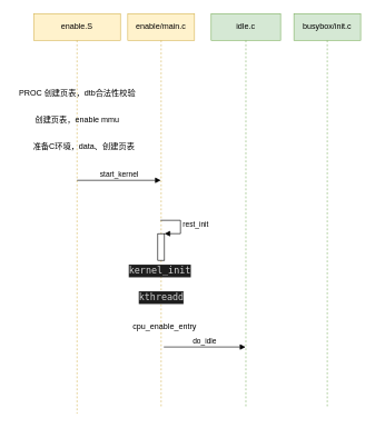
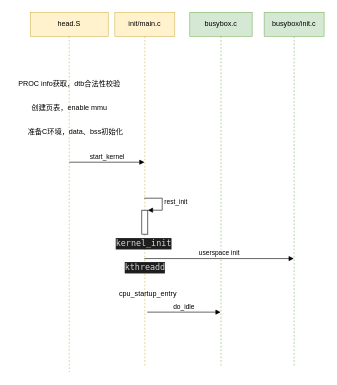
- <mxCell id="7" value="enable.S" style="shape=umlLifeline;perimeter=lifelinePerimeter;whiteSpace=wrap;html=1;container=1;collapsible=0;recursiveResize=0;outlineConnect=0;fillColor=#fff2cc;strokeColor=#d6b656;" parent="1" vertex="1"><mxGeometry x="50" y="20" width="130" height="600" as="geometry" /></mxCell>
+ <mxCell id="7" value="head.S" style="shape=umlLifeline;perimeter=lifelinePerimeter;whiteSpace=wrap;html=1;container=1;collapsible=0;recursiveResize=0;outlineConnect=0;fillColor=#fff2cc;strokeColor=#d6b656;" parent="1" vertex="1"><mxGeometry x="50" y="20" width="130" height="600" as="geometry" /></mxCell>
- <mxCell id="2" value="enable/main.c" style="shape=umlLifeline;perimeter=lifelinePerimeter;whiteSpace=wrap;html=1;container=1;collapsible=0;recursiveResize=0;outlineConnect=0;fillColor=#fff2cc;strokeColor=#d6b656;" parent="1" vertex="1"><mxGeometry x="191" y="20" width="100" height="590" as="geometry" /></mxCell>
+ <mxCell id="2" value="init/main.c" style="shape=umlLifeline;perimeter=lifelinePerimeter;whiteSpace=wrap;html=1;container=1;collapsible=0;recursiveResize=0;outlineConnect=0;fillColor=#fff2cc;strokeColor=#d6b656;" parent="1" vertex="1"><mxGeometry x="191" y="20" width="100" height="590" as="geometry" /></mxCell>
- <mxCell id="6" value="idle.c" style="shape=umlLifeline;perimeter=lifelinePerimeter;whiteSpace=wrap;html=1;container=1;collapsible=0;recursiveResize=0;outlineConnect=0;fillColor=#d5e8d4;strokeColor=#82b366;" parent="1" vertex="1"><mxGeometry x="316" y="20" width="104" height="590" as="geometry" /></mxCell>
+ <mxCell id="6" value="busybox.c" style="shape=umlLifeline;perimeter=lifelinePerimeter;whiteSpace=wrap;html=1;container=1;collapsible=0;recursiveResize=0;outlineConnect=0;fillColor=#d5e8d4;strokeColor=#82b366;" parent="1" vertex="1"><mxGeometry x="316" y="20" width="104" height="590" as="geometry" /></mxCell>
- <mxCell id="10" value="PROC 创建页表，dtb合法性校验" style="text;html=1;align=center;verticalAlign=middle;resizable=0;points=[];autosize=1;strokeColor=none;" parent="1" vertex="1"><mxGeometry x="20" y="130" width="190" height="20" as="geometry" /></mxCell>
+ <mxCell id="10" value="PROC info获取，dtb合法性校验" style="text;html=1;align=center;verticalAlign=middle;resizable=0;points=[];autosize=1;strokeColor=none;" parent="1" vertex="1"><mxGeometry x="20" y="130" width="190" height="20" as="geometry" /></mxCell>
- <mxCell id="12" value="准备C环境，data、创建页表" style="text;html=1;align=center;verticalAlign=middle;resizable=0;points=[];autosize=1;strokeColor=none;" parent="1" vertex="1"><mxGeometry x="40" y="210" width="170" height="20" as="geometry" /></mxCell>
+ <mxCell id="12" value="准备C环境，data、bss初始化" style="text;html=1;align=center;verticalAlign=middle;resizable=0;points=[];autosize=1;strokeColor=none;" parent="1" vertex="1"><mxGeometry x="40" y="210" width="170" height="20" as="geometry" /></mxCell>
+ <mxCell id="16" value="userspace init" style="html=1;verticalAlign=bottom;endArrow=block;exitX=0.38;exitY=0.023;exitDx=0;exitDy=0;exitPerimeter=0;" parent="1" source="14" target="9" edge="1"><mxGeometry width="80" relative="1" as="geometry"><mxPoint x="245" y="430" as="sourcePoint" /><mxPoint x="325" y="430" as="targetPoint" /></mxGeometry></mxCell>
- <mxCell id="15" value="cpu_enable_entry" style="text;html=1;align=center;verticalAlign=middle;resizable=0;points=[];autosize=1;strokeColor=none;" parent="1" vertex="1"><mxGeometry x="191" y="480" width="110" height="20" as="geometry" /></mxCell>
+ <mxCell id="15" value="cpu_startup_entry" style="text;html=1;align=center;verticalAlign=middle;resizable=0;points=[];autosize=1;strokeColor=none;" parent="1" vertex="1"><mxGeometry x="191" y="480" width="110" height="20" as="geometry" /></mxCell>
